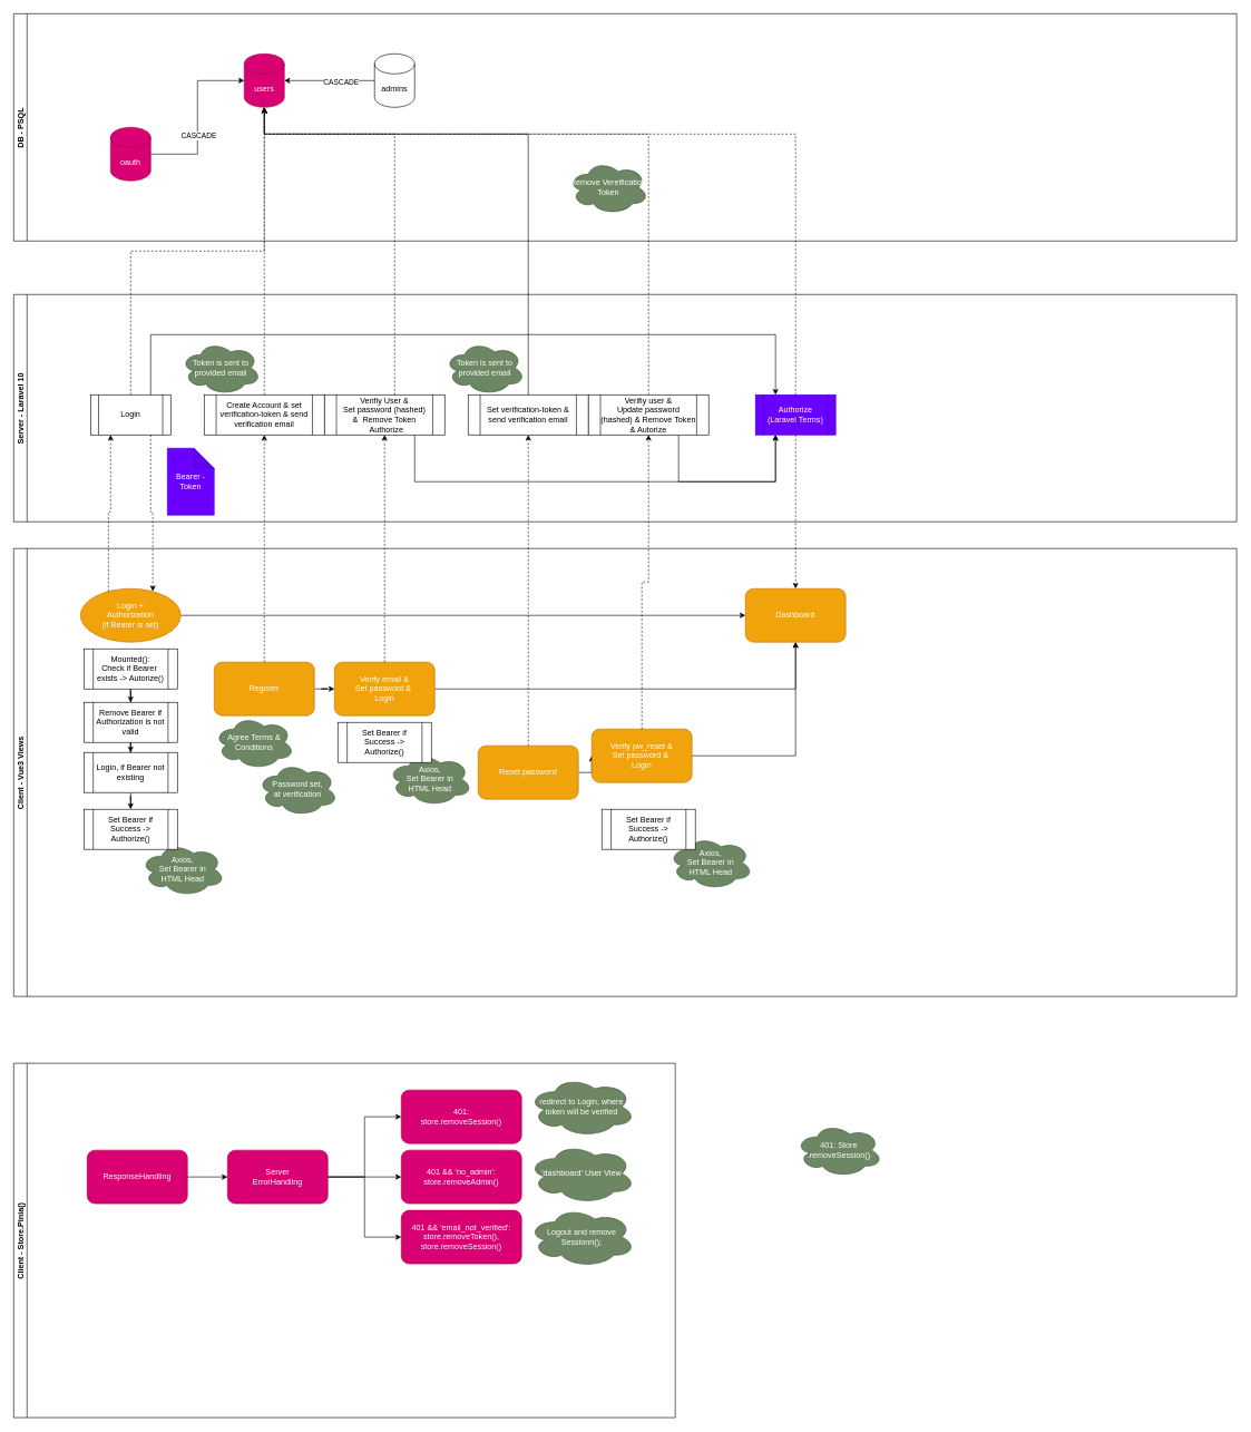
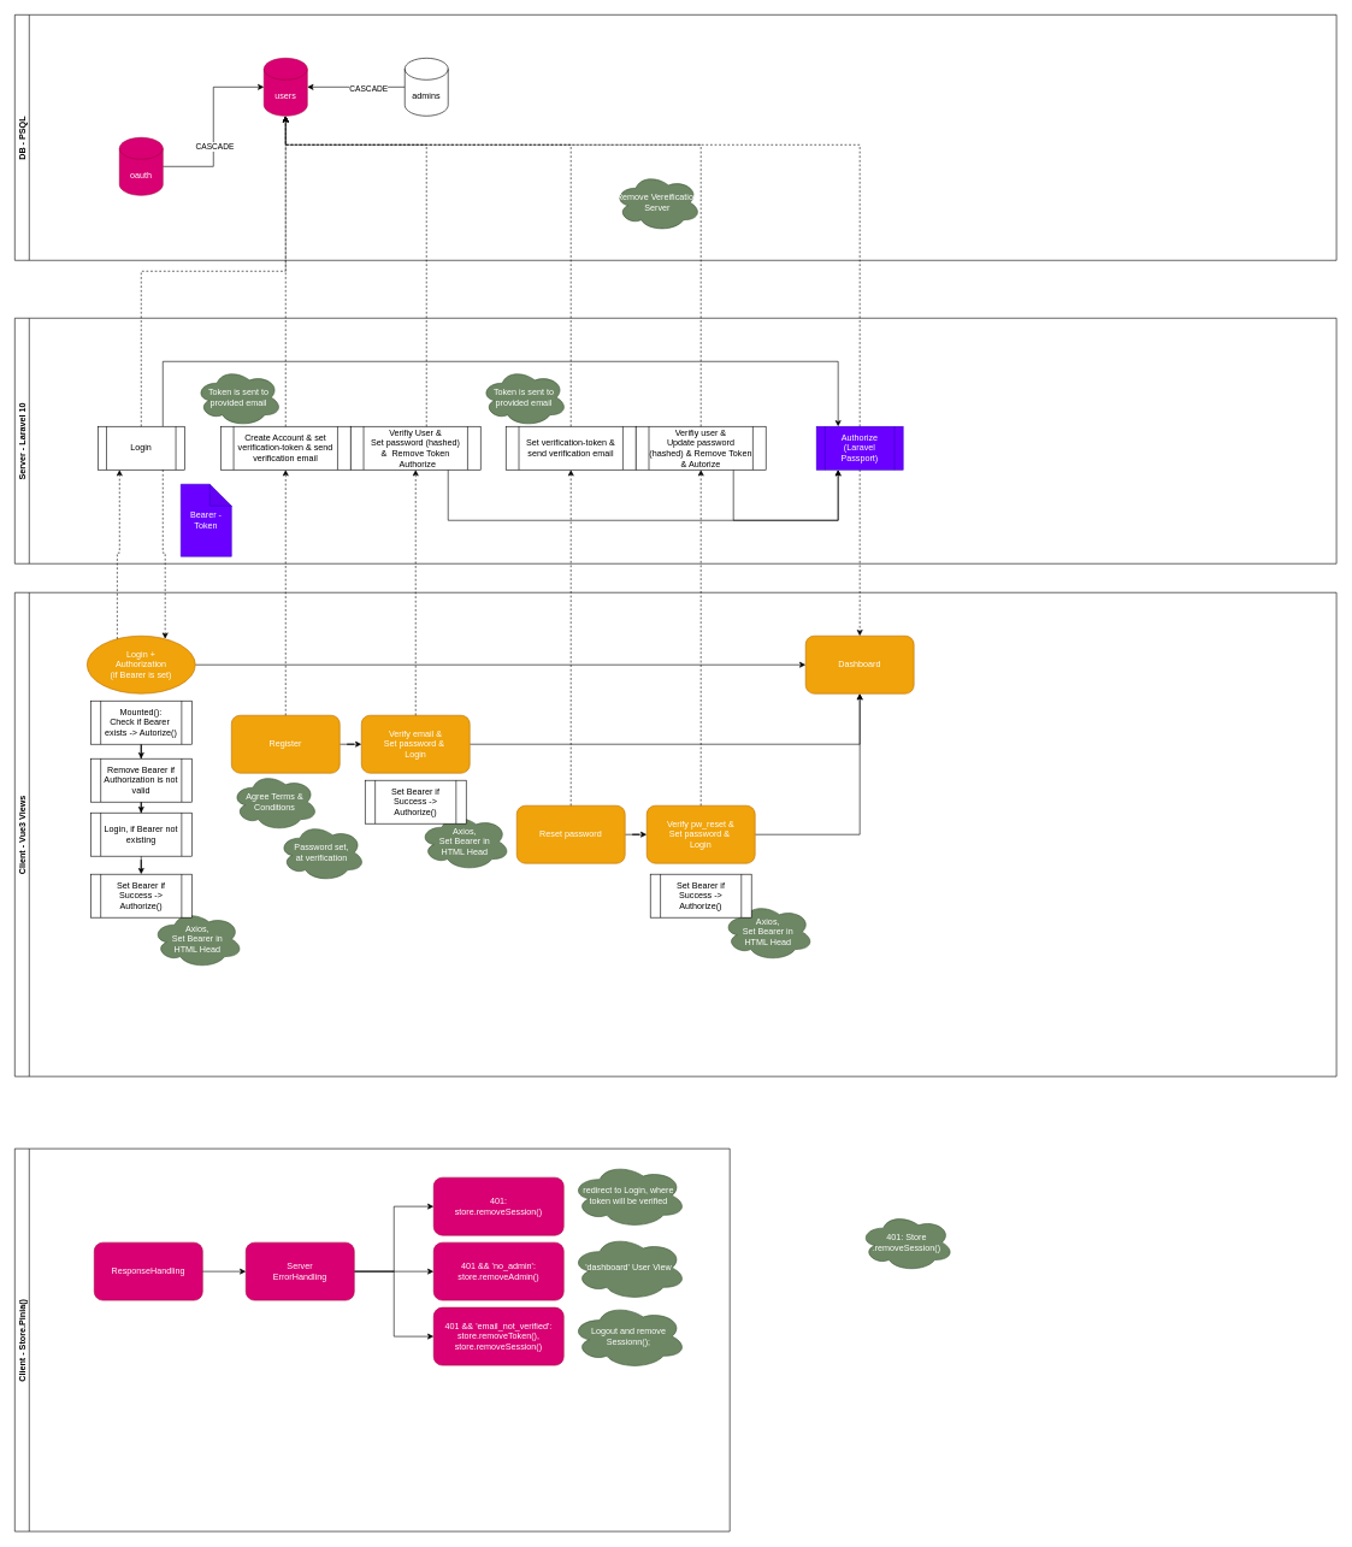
- <mxCell id="49" value="Remove Vereification Token" style="ellipse;shape=cloud;whiteSpace=wrap;html=1;fillColor=#6d8764;strokeColor=#3A5431;fontColor=#ffffff;" vertex="1" parent="41"><mxGeometry x="830" y="220" width="120" height="80" as="geometry" /></mxCell>
+ <mxCell id="49" value="Remove Vereification Server" style="ellipse;shape=cloud;whiteSpace=wrap;html=1;fillColor=#6d8764;strokeColor=#3A5431;fontColor=#ffffff;" vertex="1" parent="41"><mxGeometry x="830" y="220" width="120" height="80" as="geometry" /></mxCell>
- <mxCell id="57" style="edgeStyle=orthogonalEdgeStyle;rounded=0;orthogonalLoop=1;jettySize=auto;html=1;entryX=0.5;entryY=1;entryDx=0;entryDy=0;entryPerimeter=0;dashed=0;" edge="1" parent="1" source="35" target="42"><mxGeometry relative="1" as="geometry"><Array as="points"><mxPoint x="790" y="200" /><mxPoint x="395" y="200" /></Array></mxGeometry></mxCell>
+ <mxCell id="57" style="edgeStyle=orthogonalEdgeStyle;rounded=0;orthogonalLoop=1;jettySize=auto;html=1;entryX=0.5;entryY=1;entryDx=0;entryDy=0;entryPerimeter=0;dashed=1;" edge="1" parent="1" source="35" target="42"><mxGeometry relative="1" as="geometry"><Array as="points"><mxPoint x="790" y="200" /><mxPoint x="395" y="200" /></Array></mxGeometry></mxCell>
- <mxCell id="39" value="Authorize&lt;br&gt;(Laravel Terms)" style="shape=process;whiteSpace=wrap;html=1;backgroundOutline=1;fillColor=#6a00ff;strokeColor=#3700CC;fontColor=#ffffff;" vertex="1" parent="28"><mxGeometry x="1110" y="150" width="120" height="60" as="geometry" /></mxCell>
+ <mxCell id="39" value="Authorize&lt;br&gt;(Laravel Passport)" style="shape=process;whiteSpace=wrap;html=1;backgroundOutline=1;fillColor=#6a00ff;strokeColor=#3700CC;fontColor=#ffffff;" vertex="1" parent="28"><mxGeometry x="1110" y="150" width="120" height="60" as="geometry" /></mxCell>
- <mxCell id="15" value="Verify pw_reset &amp;amp; &lt;br&gt;Set password &amp;amp;&amp;nbsp;&lt;br&gt;Login" style="rounded=1;whiteSpace=wrap;html=1;fillColor=#f0a30a;strokeColor=#BD7000;fontColor=#ffffff;" vertex="1" parent="2"><mxGeometry x="865" y="270" width="150" height="80" as="geometry" /></mxCell>
+ <mxCell id="15" value="Verify pw_reset &amp;amp; &lt;br&gt;Set password &amp;amp;&amp;nbsp;&lt;br&gt;Login" style="rounded=1;whiteSpace=wrap;html=1;fillColor=#f0a30a;strokeColor=#BD7000;fontColor=#ffffff;" vertex="1" parent="2"><mxGeometry x="875" y="295" width="150" height="80" as="geometry" /></mxCell>
